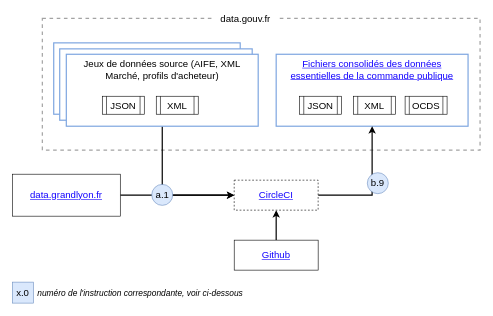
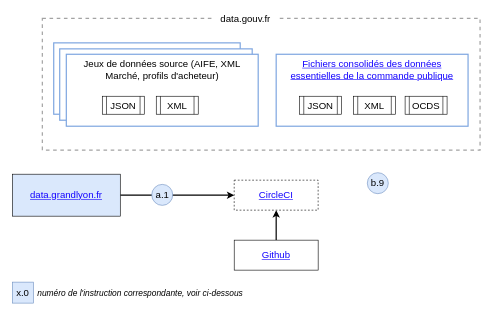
- <mxCell id="8" style="edgeStyle=orthogonalEdgeStyle;rounded=0;orthogonalLoop=1;jettySize=auto;html=1;entryX=0;entryY=0.5;entryDx=0;entryDy=0;fontSize=16;exitX=0.5;exitY=1;exitDx=0;exitDy=0;strokeWidth=2;" parent="1" source="9" target="5" edge="1"><mxGeometry relative="1" as="geometry"><mxPoint x="270" y="240" as="sourcePoint" /><Array as="points"><mxPoint x="270" y="325" /></Array></mxGeometry></mxCell>
- <mxCell id="16" value="&lt;font style=&quot;font-size: 16px;&quot; color=&quot;#1303FF&quot;&gt;&lt;u style=&quot;font-size: 16px;&quot;&gt;data.grandlyon.fr&lt;/u&gt;&lt;/font&gt;" style="rounded=0;whiteSpace=wrap;html=1;fontSize=16;" parent="1" vertex="1"><mxGeometry x="20" y="290" width="180" height="70" as="geometry" /></mxCell>
+ <mxCell id="16" value="&lt;font style=&quot;font-size: 16px;&quot; color=&quot;#1303FF&quot;&gt;&lt;u style=&quot;font-size: 16px;&quot;&gt;data.grandlyon.fr&lt;/u&gt;&lt;/font&gt;" style="rounded=0;whiteSpace=wrap;html=1;fontSize=16;fillColor=#dae8fc;" parent="1" vertex="1"><mxGeometry x="20" y="290" width="180" height="70" as="geometry" /></mxCell>
- <mxCell id="4" style="edgeStyle=orthogonalEdgeStyle;rounded=0;orthogonalLoop=1;jettySize=auto;html=1;fontSize=16;entryX=0.5;entryY=1;entryDx=0;entryDy=0;exitX=1;exitY=0.5;exitDx=0;exitDy=0;strokeWidth=2;" parent="1" source="5" target="3" edge="1"><mxGeometry relative="1" as="geometry"><mxPoint x="490" y="150" as="targetPoint" /></mxGeometry></mxCell>
